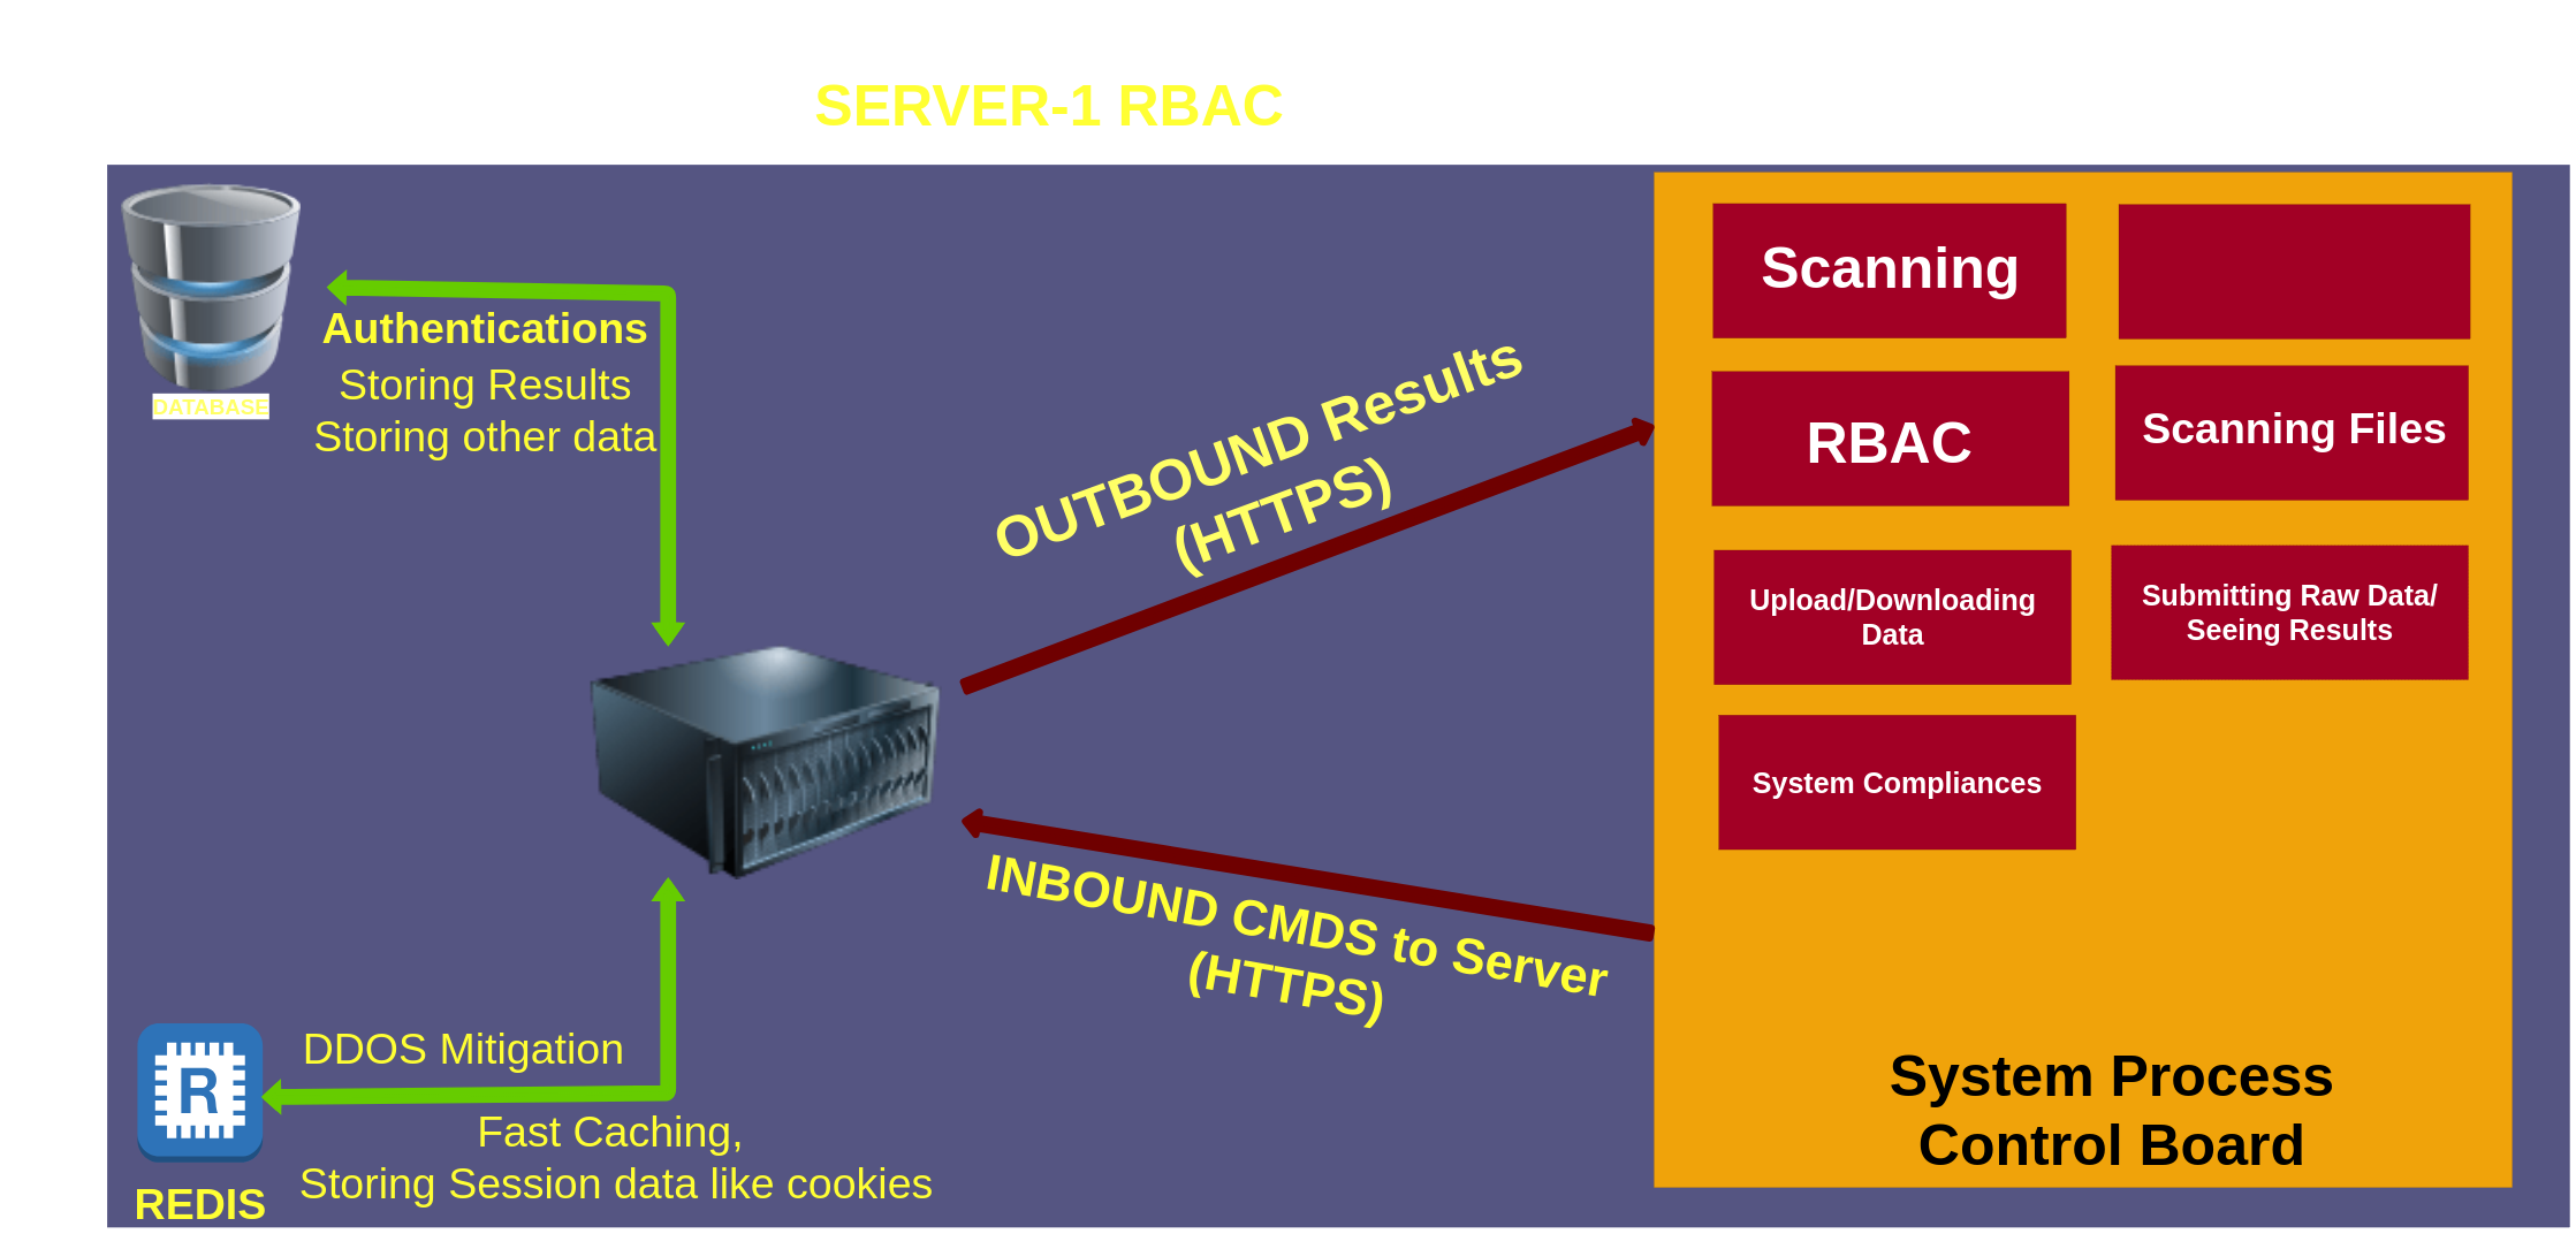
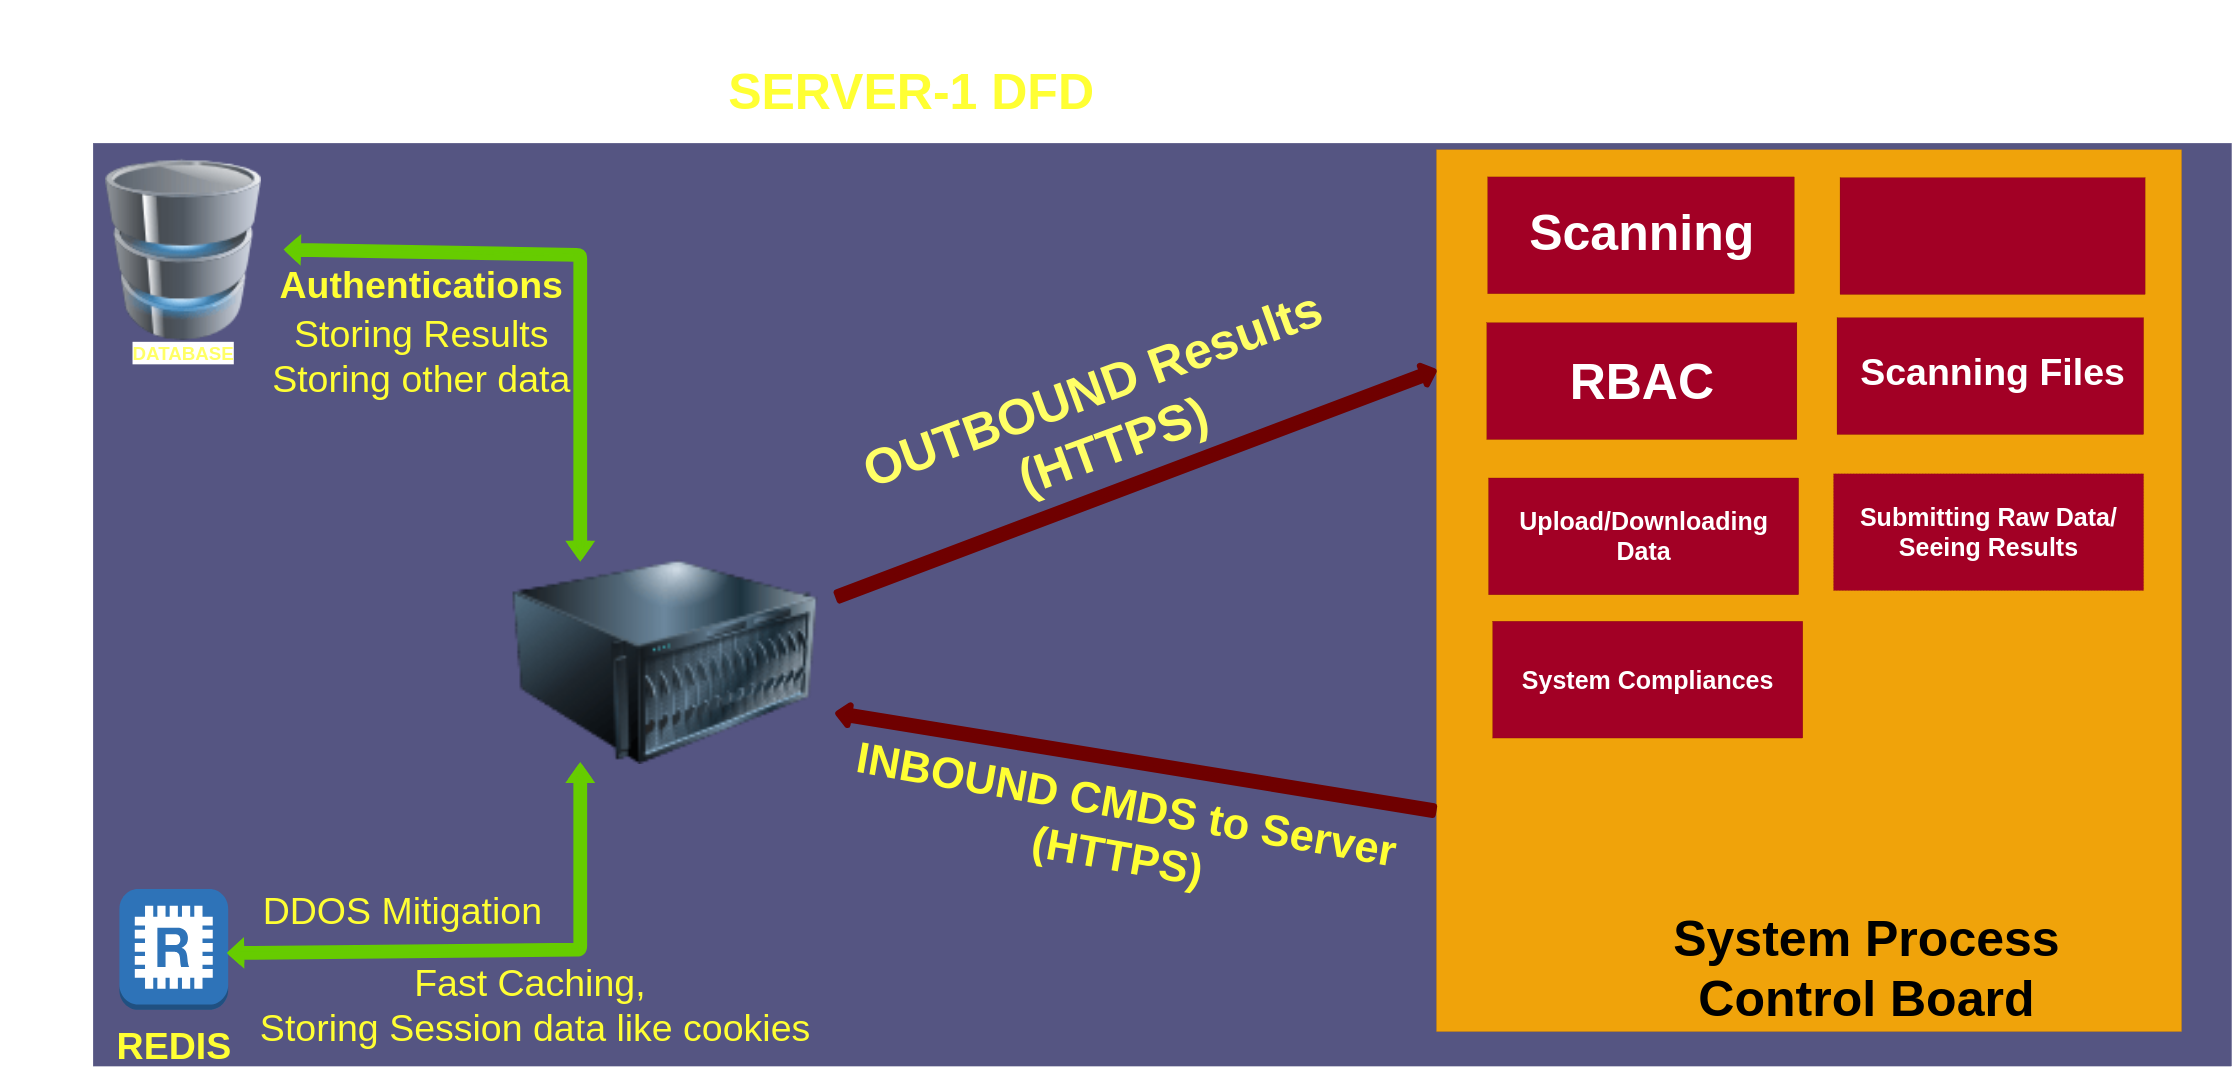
- <mxCell id="3" value="&lt;b&gt;&lt;font style=&quot;font-size: 200px;&quot;&gt;SERVER-1 RBAC&lt;/font&gt;&lt;/b&gt;" style="text;html=1;strokeColor=none;fillColor=none;align=center;verticalAlign=middle;whiteSpace=wrap;rounded=0;fontSize=100;fontColor=#FFFF33;" parent="1" vertex="1"><mxGeometry x="2678" y="20" width="1931" height="690" as="geometry" /></mxCell>
+ <mxCell id="3" value="&lt;b&gt;&lt;font style=&quot;font-size: 200px;&quot;&gt;SERVER-1 DFD&lt;/font&gt;&lt;/b&gt;" style="text;html=1;strokeColor=none;fillColor=none;align=center;verticalAlign=middle;whiteSpace=wrap;rounded=0;fontSize=100;fontColor=#FFFF33;" parent="1" vertex="1"><mxGeometry x="2678" y="20" width="1931" height="690" as="geometry" /></mxCell>
- <mxCell id="14" value="&lt;h1&gt;&lt;span style=&quot;font-size: 200px;&quot;&gt;&lt;font color=&quot;#ffffff&quot;&gt;RBAC&lt;/font&gt;&lt;/span&gt;&lt;/h1&gt;" style="text;html=1;strokeColor=none;fillColor=none;align=center;verticalAlign=middle;whiteSpace=wrap;rounded=0;" parent="1" vertex="1"><mxGeometry x="5960.5" y="1360" width="1200" height="357" as="geometry" /></mxCell>
+ <mxCell id="14" value="&lt;h1&gt;&lt;span style=&quot;font-size: 200px;&quot;&gt;&lt;font color=&quot;#ffffff&quot;&gt;RBAC&lt;/font&gt;&lt;/span&gt;&lt;/h1&gt;" style="text;html=1;strokeColor=none;fillColor=none;align=center;verticalAlign=middle;whiteSpace=wrap;rounded=0;" parent="1" vertex="1"><mxGeometry x="5965.5" y="1345" width="1200" height="357" as="geometry" /></mxCell>
- <mxCell id="20" value="&lt;font color=&quot;#000000&quot; size=&quot;1&quot; style=&quot;&quot;&gt;&lt;b style=&quot;font-size: 200px;&quot;&gt;System Process Control Board&lt;/b&gt;&lt;/font&gt;" style="text;html=1;align=center;verticalAlign=middle;whiteSpace=wrap;rounded=0;" vertex="1" parent="1"><mxGeometry x="6364" y="3605" width="1940" height="503" as="geometry" /></mxCell>
+ <mxCell id="20" value="&lt;font color=&quot;#000000&quot; size=&quot;1&quot; style=&quot;&quot;&gt;&lt;b style=&quot;font-size: 200px;&quot;&gt;System Process Control Board&lt;/b&gt;&lt;/font&gt;" style="text;html=1;align=center;verticalAlign=middle;whiteSpace=wrap;rounded=0;" vertex="1" parent="1"><mxGeometry x="6494" y="3620" width="1940" height="503" as="geometry" /></mxCell>
